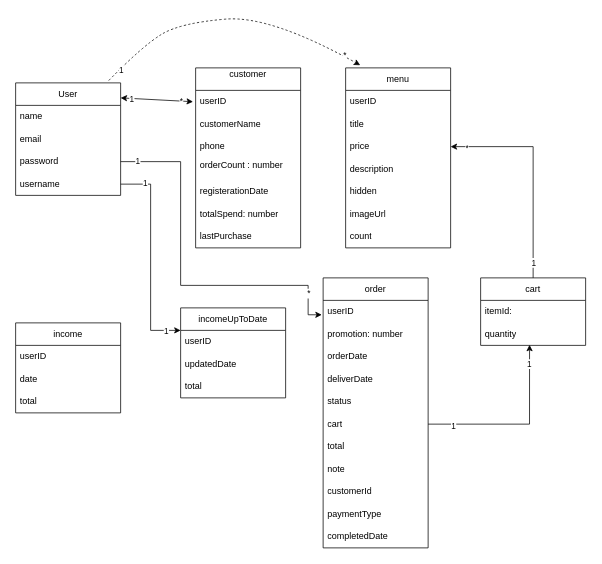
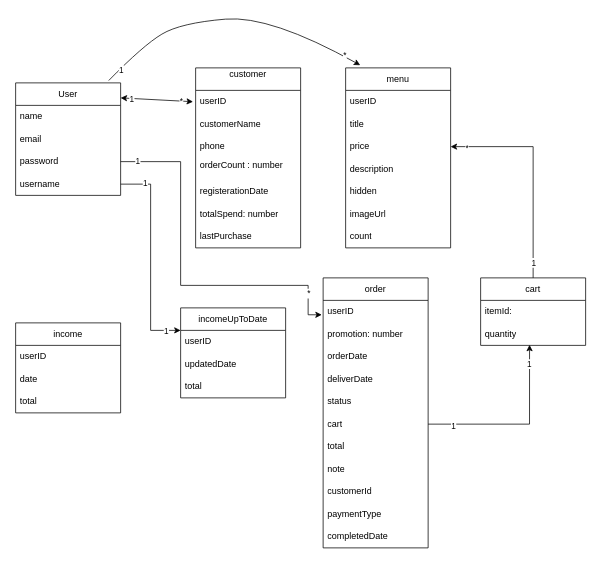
- <mxCell id="52" value="" style="curved=1;endArrow=classic;html=1;rounded=0;exitX=0.887;exitY=-0.021;exitDx=0;exitDy=0;exitPerimeter=0;entryX=0.139;entryY=-0.015;entryDx=0;entryDy=0;entryPerimeter=0;dashed=1;" edge="1" parent="1" source="10" target="15"><mxGeometry width="50" height="50" relative="1" as="geometry"><mxPoint x="220" y="70" as="sourcePoint" /><mxPoint x="270" y="20" as="targetPoint" /><Array as="points"><mxPoint x="190" y="60" /><mxPoint x="240" y="30" /><mxPoint x="360" y="20" /></Array></mxGeometry></mxCell>
+ <mxCell id="52" value="" style="curved=1;endArrow=classic;html=1;rounded=0;exitX=0.887;exitY=-0.021;exitDx=0;exitDy=0;exitPerimeter=0;entryX=0.139;entryY=-0.015;entryDx=0;entryDy=0;entryPerimeter=0;" edge="1" parent="1" source="10" target="15"><mxGeometry width="50" height="50" relative="1" as="geometry"><mxPoint x="220" y="70" as="sourcePoint" /><mxPoint x="270" y="20" as="targetPoint" /><Array as="points"><mxPoint x="190" y="60" /><mxPoint x="240" y="30" /><mxPoint x="360" y="20" /></Array></mxGeometry></mxCell>
